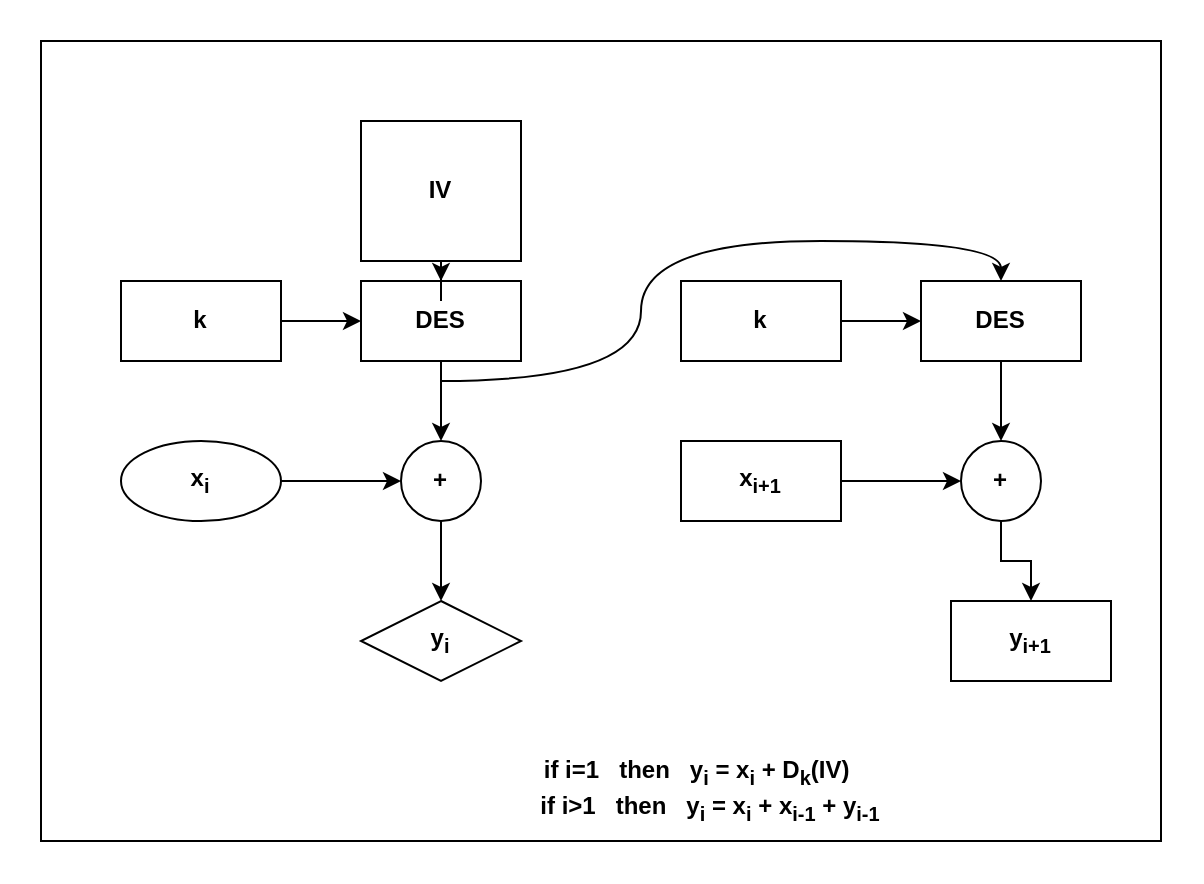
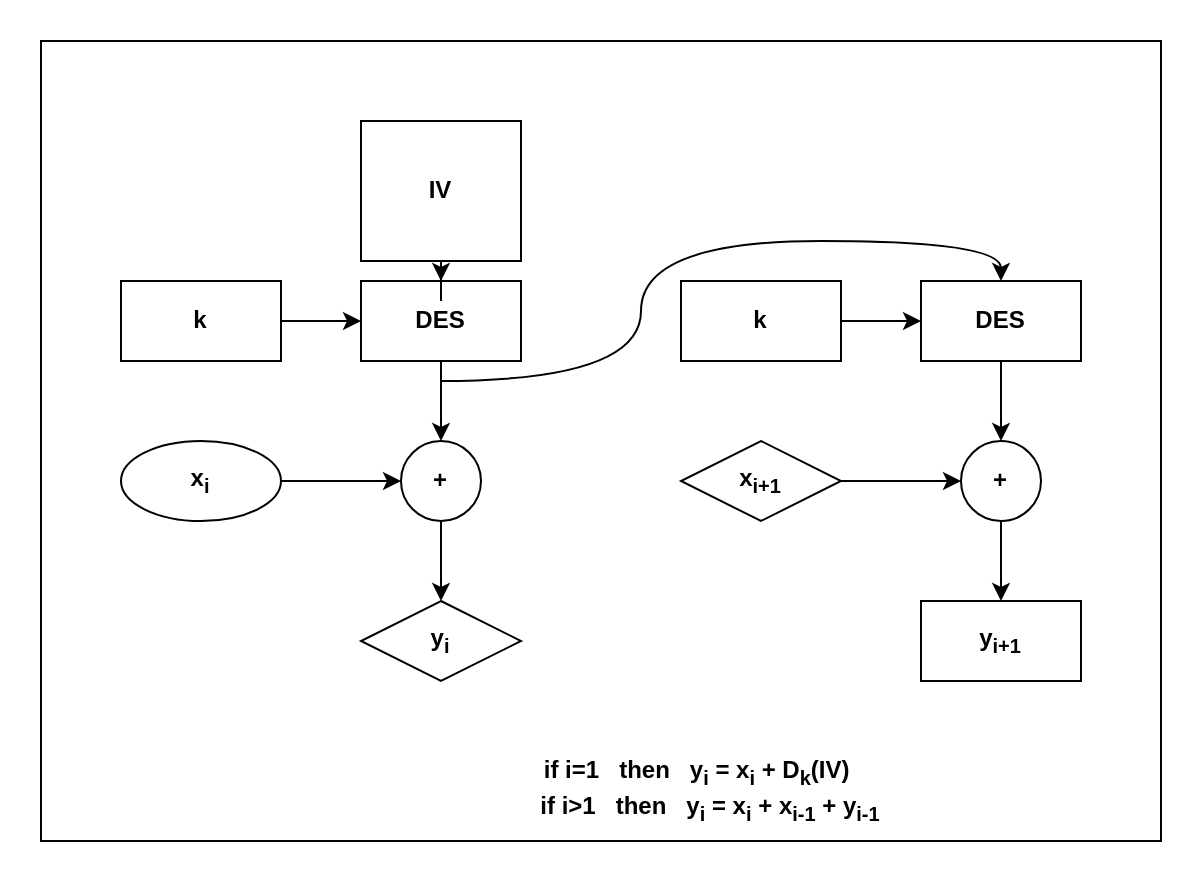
- <mxCell id="18" value="x&lt;sub&gt;i+1&lt;/sub&gt;" style="rounded=0;whiteSpace=wrap;html=1;fontStyle=1" parent="1" vertex="1"><mxGeometry x="340" y="220" width="80" height="40" as="geometry" /></mxCell>
+ <mxCell id="18" value="x&lt;sub&gt;i+1&lt;/sub&gt;" style="rhombus;whiteSpace=wrap;html=1;fontStyle=1;" parent="1" vertex="1"><mxGeometry x="340" y="220" width="80" height="40" as="geometry" /></mxCell>
- <mxCell id="19" value="y&lt;sub&gt;i+1&lt;/sub&gt;" style="rounded=0;whiteSpace=wrap;html=1;fontStyle=1" parent="1" vertex="1"><mxGeometry x="475" y="300" width="80" height="40" as="geometry" /></mxCell>
+ <mxCell id="19" value="y&lt;sub&gt;i+1&lt;/sub&gt;" style="rounded=0;whiteSpace=wrap;html=1;fontStyle=1" parent="1" vertex="1"><mxGeometry x="460" y="300" width="80" height="40" as="geometry" /></mxCell>
